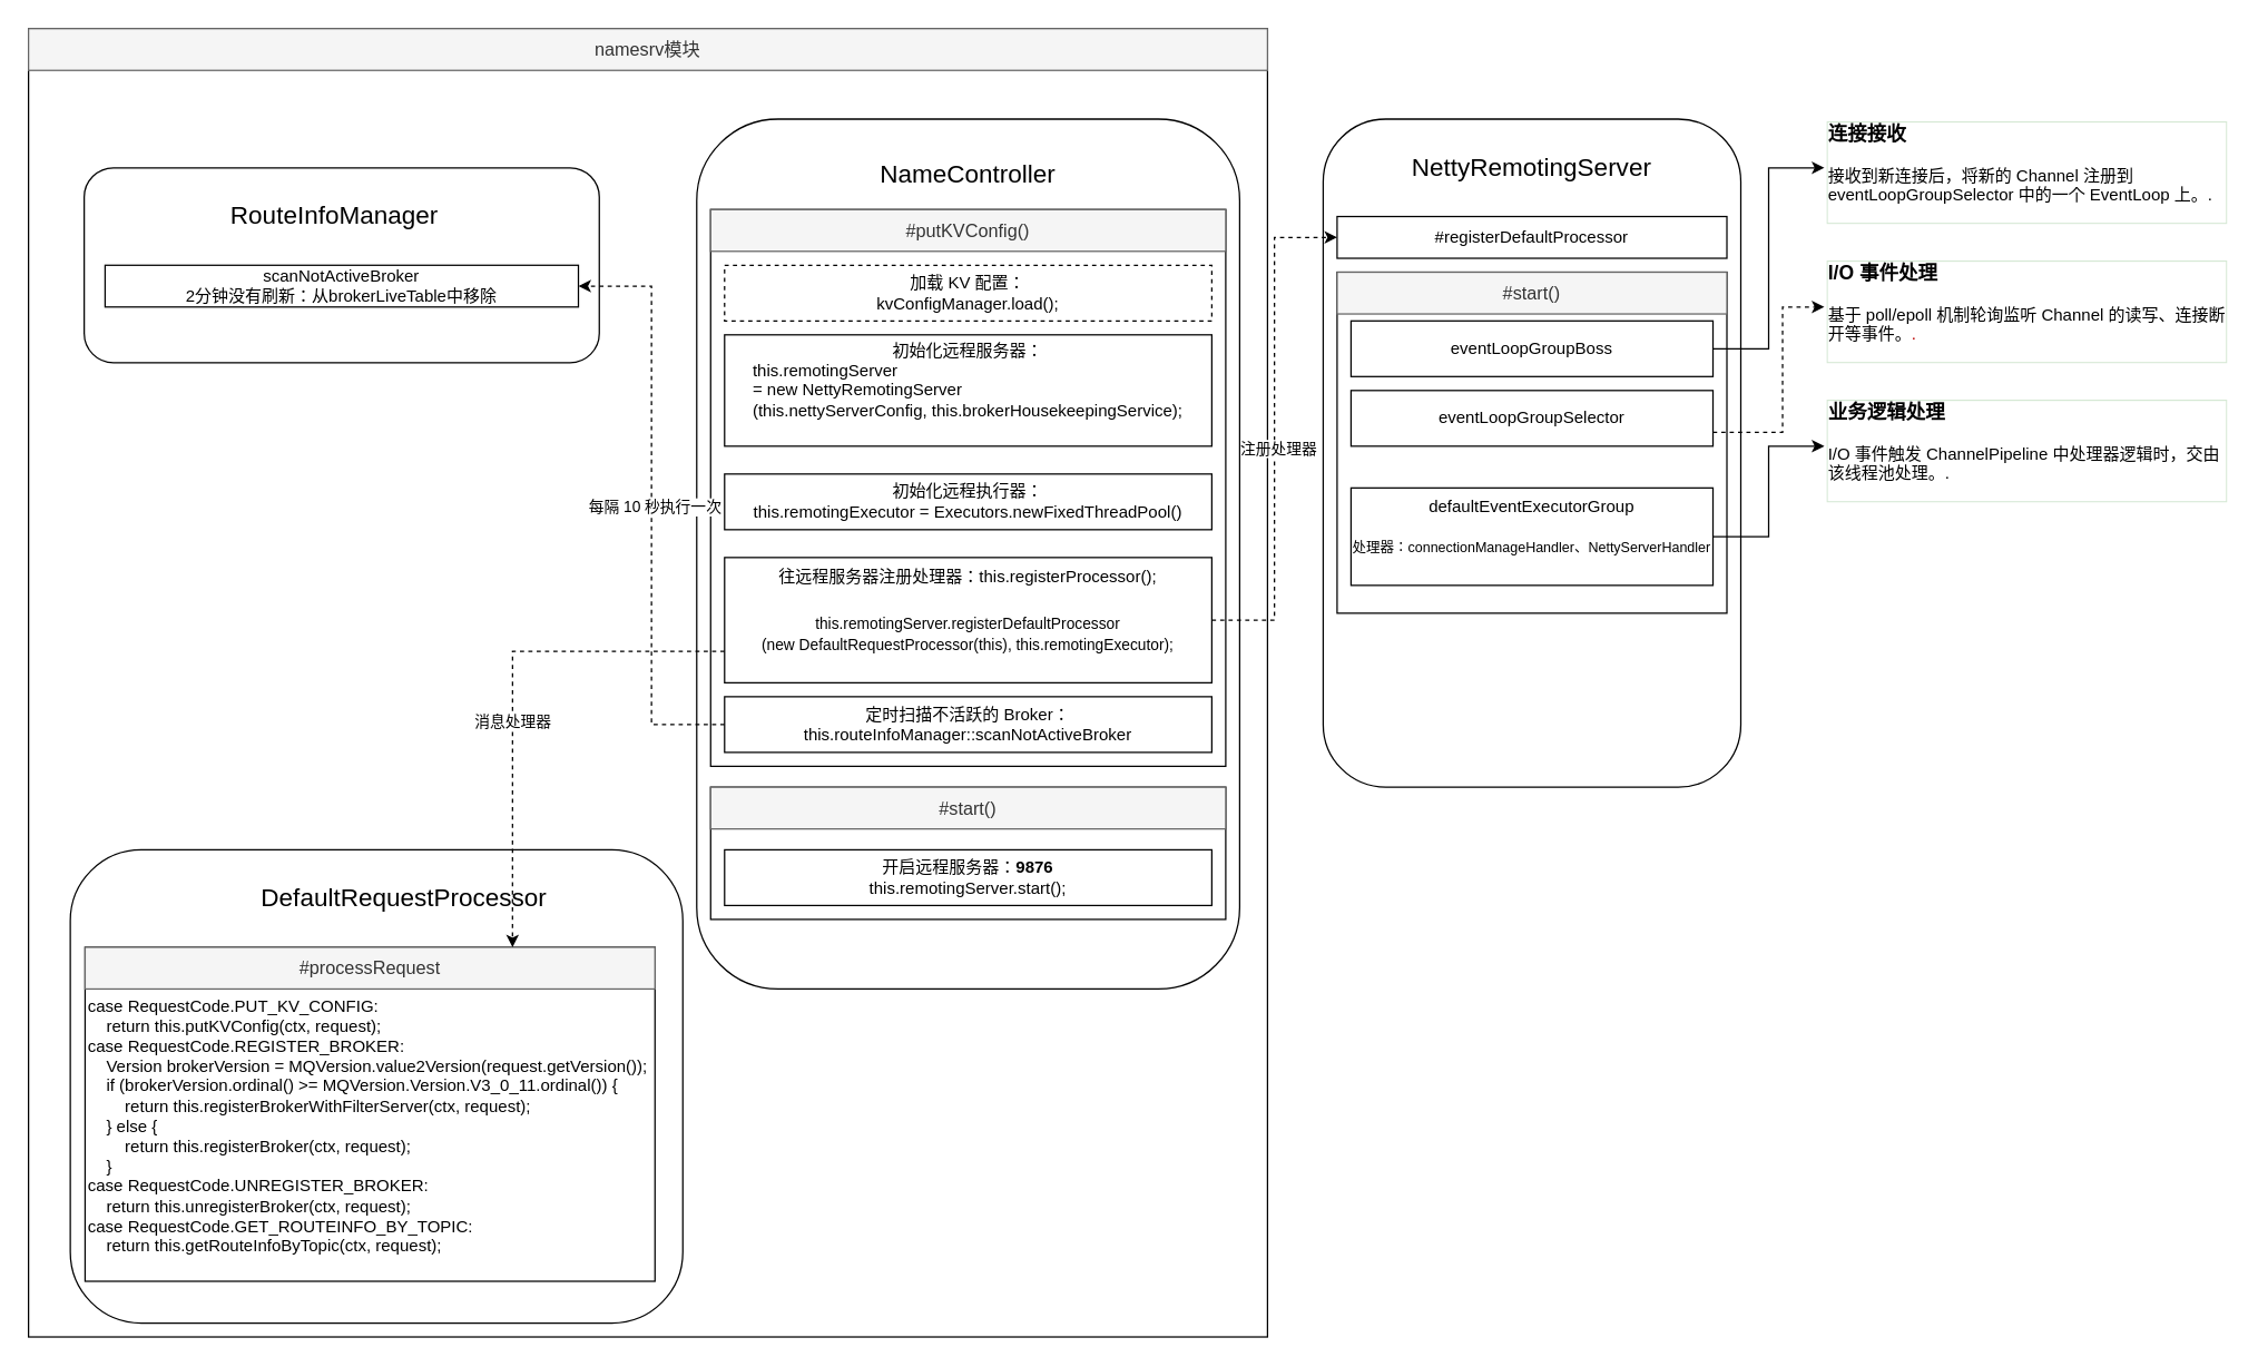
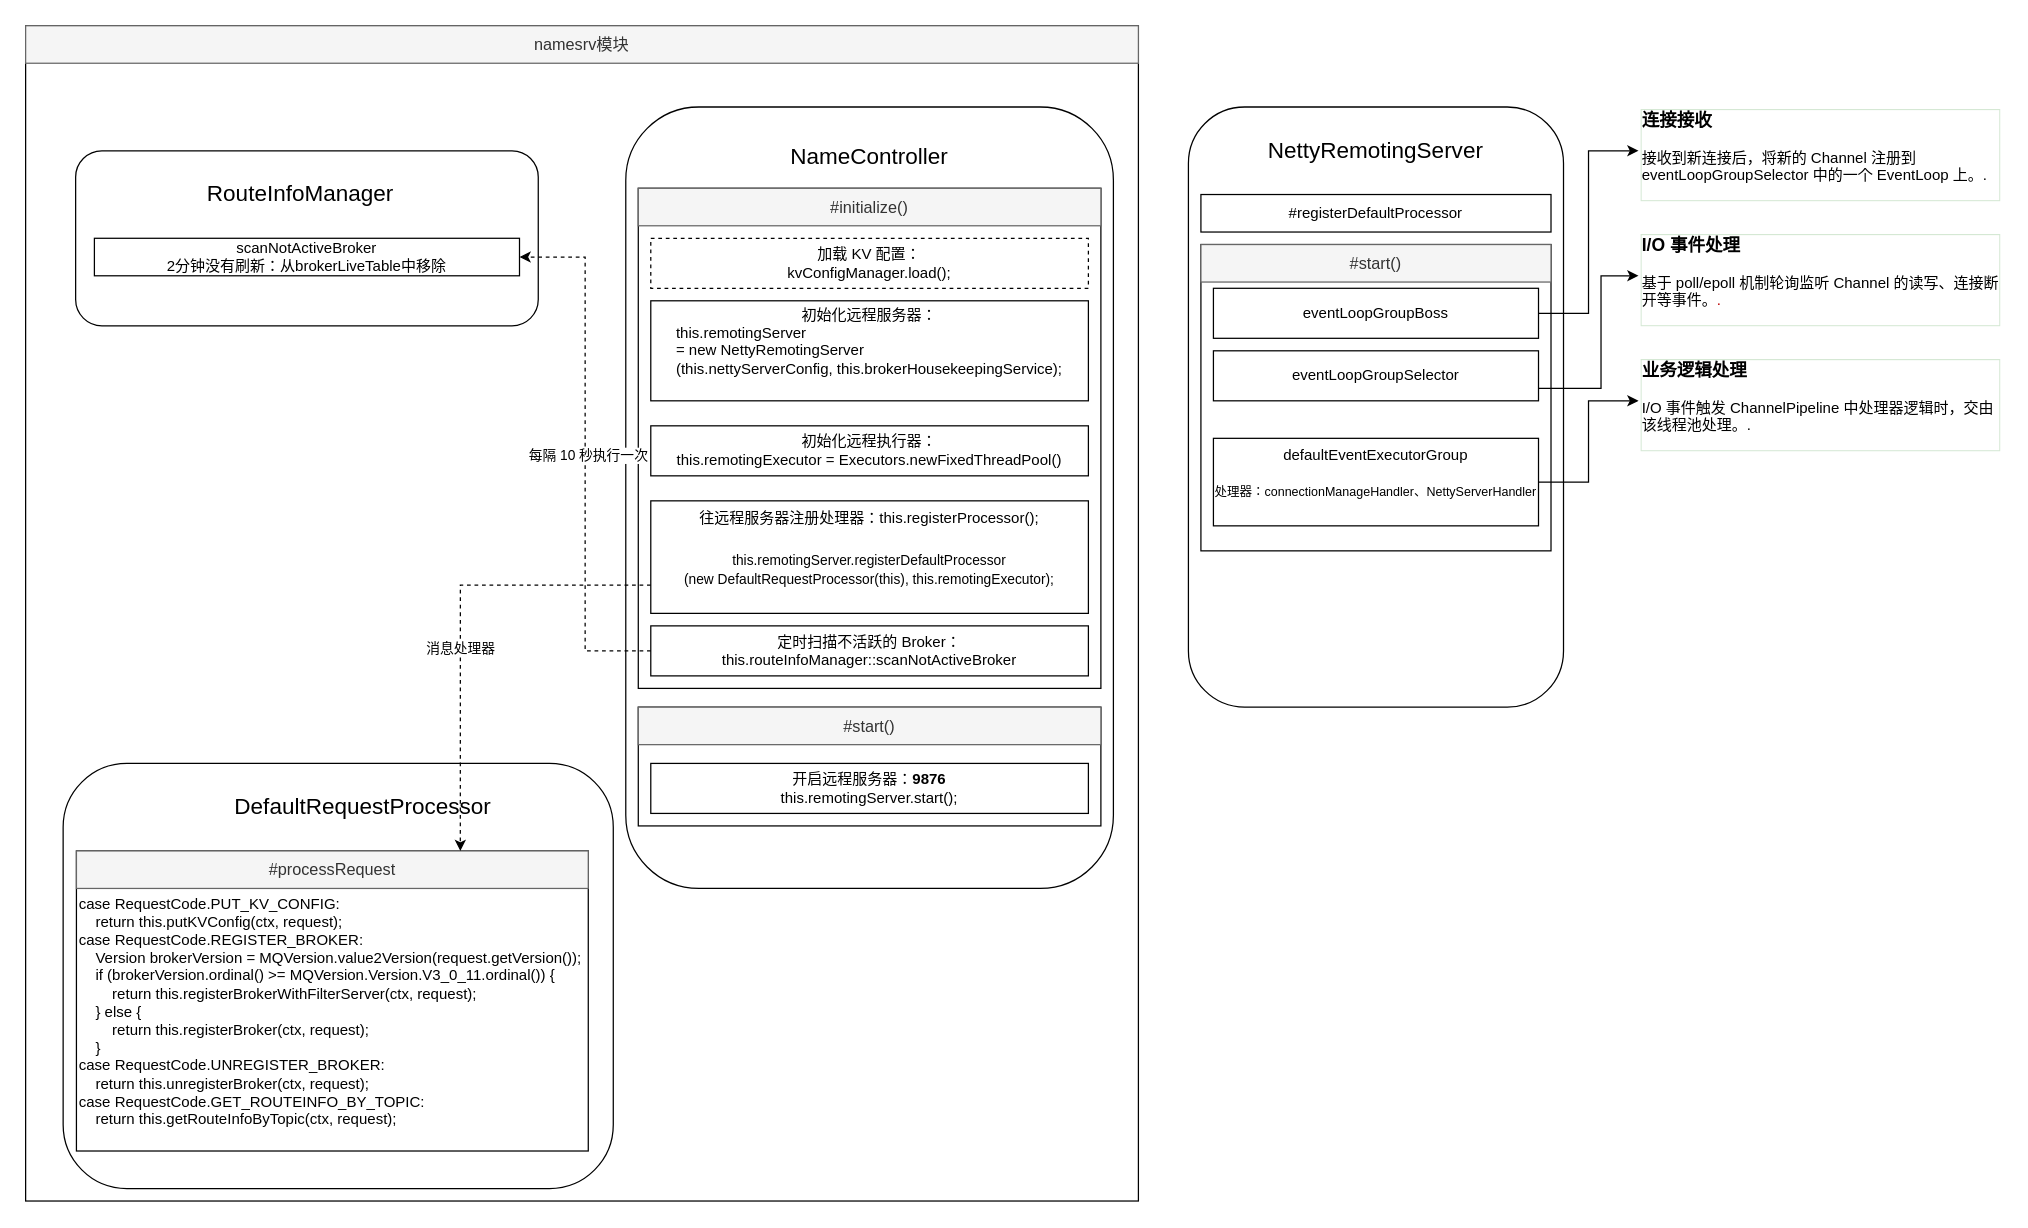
- <mxCell id="22" value="&lt;span style=&quot;font-size: 13px;&quot;&gt;#putKVConfig()&lt;/span&gt;" style="text;html=1;align=center;verticalAlign=middle;whiteSpace=wrap;rounded=0;labelBackgroundColor=none;textShadow=0;fillColor=#f5f5f5;fontColor=#333333;strokeColor=#666666;" parent="1" vertex="1"><mxGeometry x="510" y="150" width="370" height="30" as="geometry" /></mxCell>
+ <mxCell id="22" value="&lt;span style=&quot;font-size: 13px;&quot;&gt;#initialize()&lt;/span&gt;" style="text;html=1;align=center;verticalAlign=middle;whiteSpace=wrap;rounded=0;labelBackgroundColor=none;textShadow=0;fillColor=#f5f5f5;fontColor=#333333;strokeColor=#666666;" parent="1" vertex="1"><mxGeometry x="510" y="150" width="370" height="30" as="geometry" /></mxCell>
- <mxCell id="32" style="edgeStyle=orthogonalEdgeStyle;rounded=0;orthogonalLoop=1;jettySize=auto;html=1;entryX=0;entryY=0.5;entryDx=0;entryDy=0;dashed=1;" parent="1" source="33" target="36" edge="1"><mxGeometry relative="1" as="geometry"><mxPoint x="1290" y="270" as="targetPoint" /><Array as="points"><mxPoint x="1280" y="310" /><mxPoint x="1280" y="220" /></Array></mxGeometry></mxCell>
+ <mxCell id="32" style="edgeStyle=orthogonalEdgeStyle;rounded=0;orthogonalLoop=1;jettySize=auto;html=1;entryX=0;entryY=0.5;entryDx=0;entryDy=0;" parent="1" source="33" target="36" edge="1"><mxGeometry relative="1" as="geometry"><mxPoint x="1290" y="270" as="targetPoint" /><Array as="points"><mxPoint x="1280" y="310" /><mxPoint x="1280" y="220" /></Array></mxGeometry></mxCell>
- <mxCell id="14" style="edgeStyle=orthogonalEdgeStyle;rounded=0;orthogonalLoop=1;jettySize=auto;html=1;entryX=0;entryY=0.5;entryDx=0;entryDy=0;dashed=1;" parent="1" source="10" target="13" edge="1"><mxGeometry relative="1" as="geometry" /></mxCell>
- <mxCell id="15" value="注册处理器" style="edgeLabel;html=1;align=center;verticalAlign=middle;resizable=0;points=[];" parent="14" vertex="1" connectable="0"><mxGeometry x="-0.072" y="-2" relative="1" as="geometry"><mxPoint as="offset" /></mxGeometry></mxCell>
